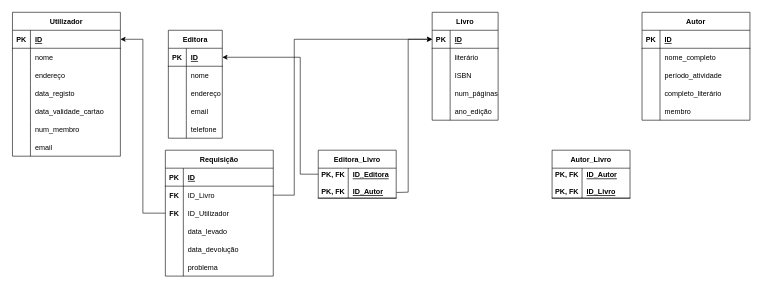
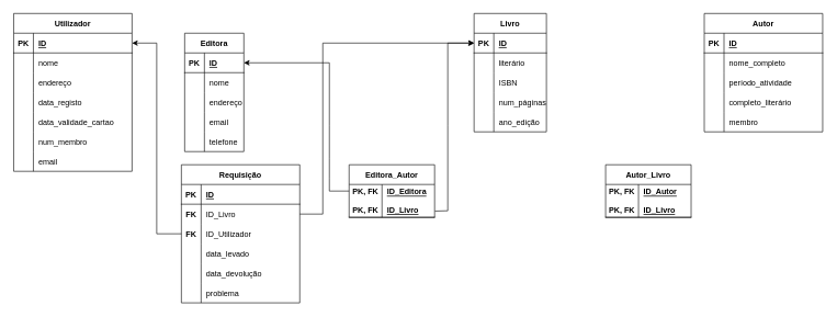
- <mxCell id="50" value="Editora_Livro" style="shape=table;startSize=30;container=1;collapsible=1;childLayout=tableLayout;fixedRows=1;rowLines=0;fontStyle=1;align=center;resizeLast=1;" vertex="1" parent="1"><mxGeometry x="530" y="250" width="130" height="80" as="geometry" /></mxCell>
+ <mxCell id="50" value="Editora_Autor" style="shape=table;startSize=30;container=1;collapsible=1;childLayout=tableLayout;fixedRows=1;rowLines=0;fontStyle=1;align=center;resizeLast=1;" vertex="1" parent="1"><mxGeometry x="530" y="250" width="130" height="80" as="geometry" /></mxCell>
- <mxCell id="53" value="ID_Editora&#10;&#10;ID_Autor" style="shape=partialRectangle;connectable=0;fillColor=none;top=0;left=0;bottom=0;right=0;align=left;spacingLeft=6;fontStyle=5;overflow=hidden;" vertex="1" parent="51"><mxGeometry x="50" width="80" height="50" as="geometry"><mxRectangle width="80" height="50" as="alternateBounds" /></mxGeometry></mxCell>
+ <mxCell id="53" value="ID_Editora&#10;&#10;ID_Livro" style="shape=partialRectangle;connectable=0;fillColor=none;top=0;left=0;bottom=0;right=0;align=left;spacingLeft=6;fontStyle=5;overflow=hidden;" vertex="1" parent="51"><mxGeometry x="50" width="80" height="50" as="geometry"><mxRectangle width="80" height="50" as="alternateBounds" /></mxGeometry></mxCell>
